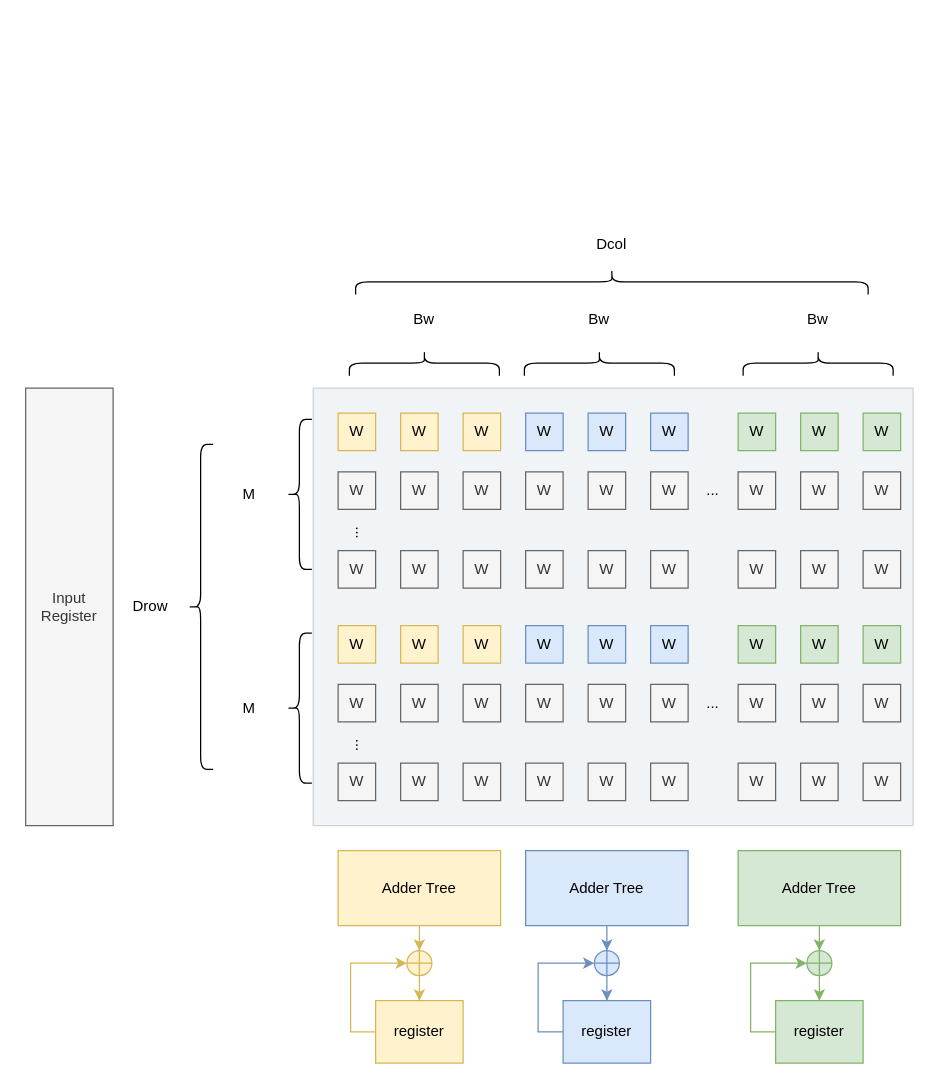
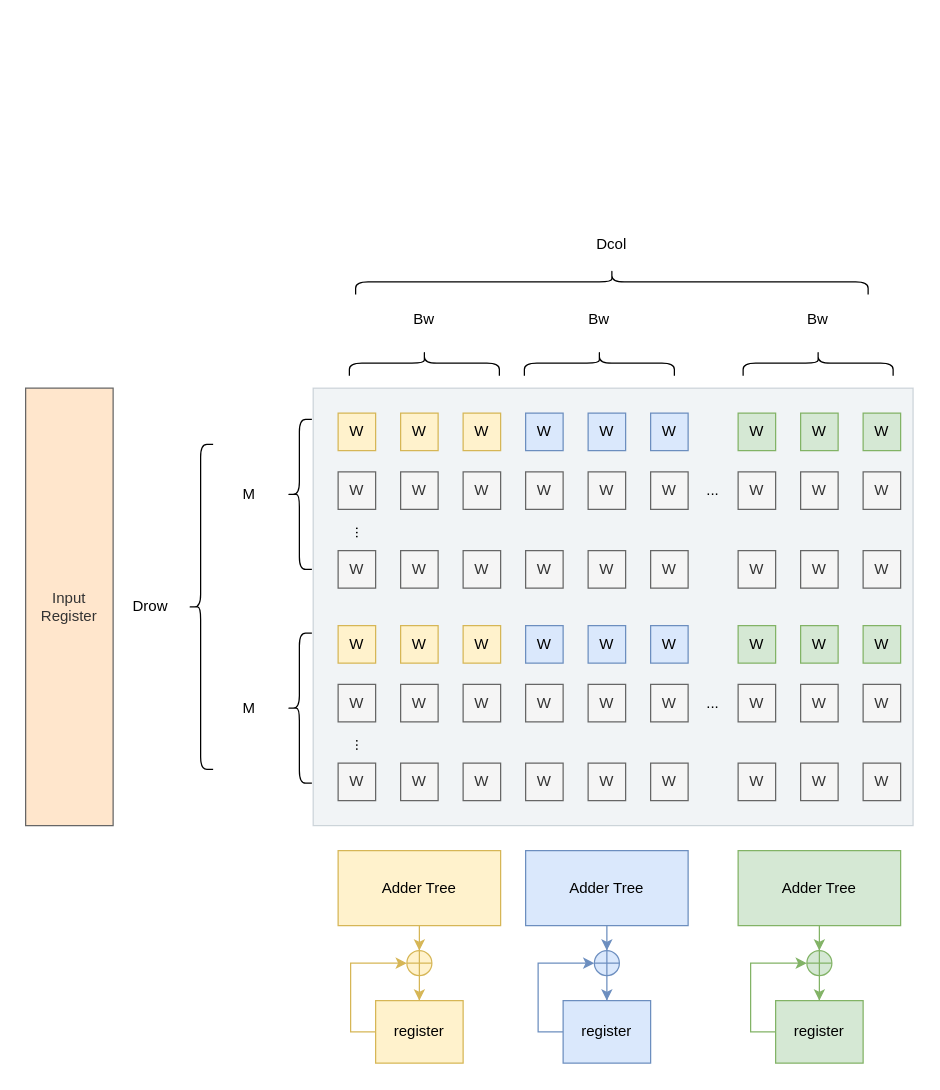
- <mxCell id="93" value="Input Register" style="rounded=0;whiteSpace=wrap;html=1;fillColor=#f5f5f5;strokeColor=#666666;fontColor=#333333;" vertex="1" parent="1"><mxGeometry x="20" y="310" width="70" height="350" as="geometry" /></mxCell>
+ <mxCell id="93" value="Input Register" style="rounded=0;whiteSpace=wrap;html=1;fillColor=#ffe6cc;strokeColor=#666666;fontColor=#333333;" vertex="1" parent="1"><mxGeometry x="20" y="310" width="70" height="350" as="geometry" /></mxCell>
